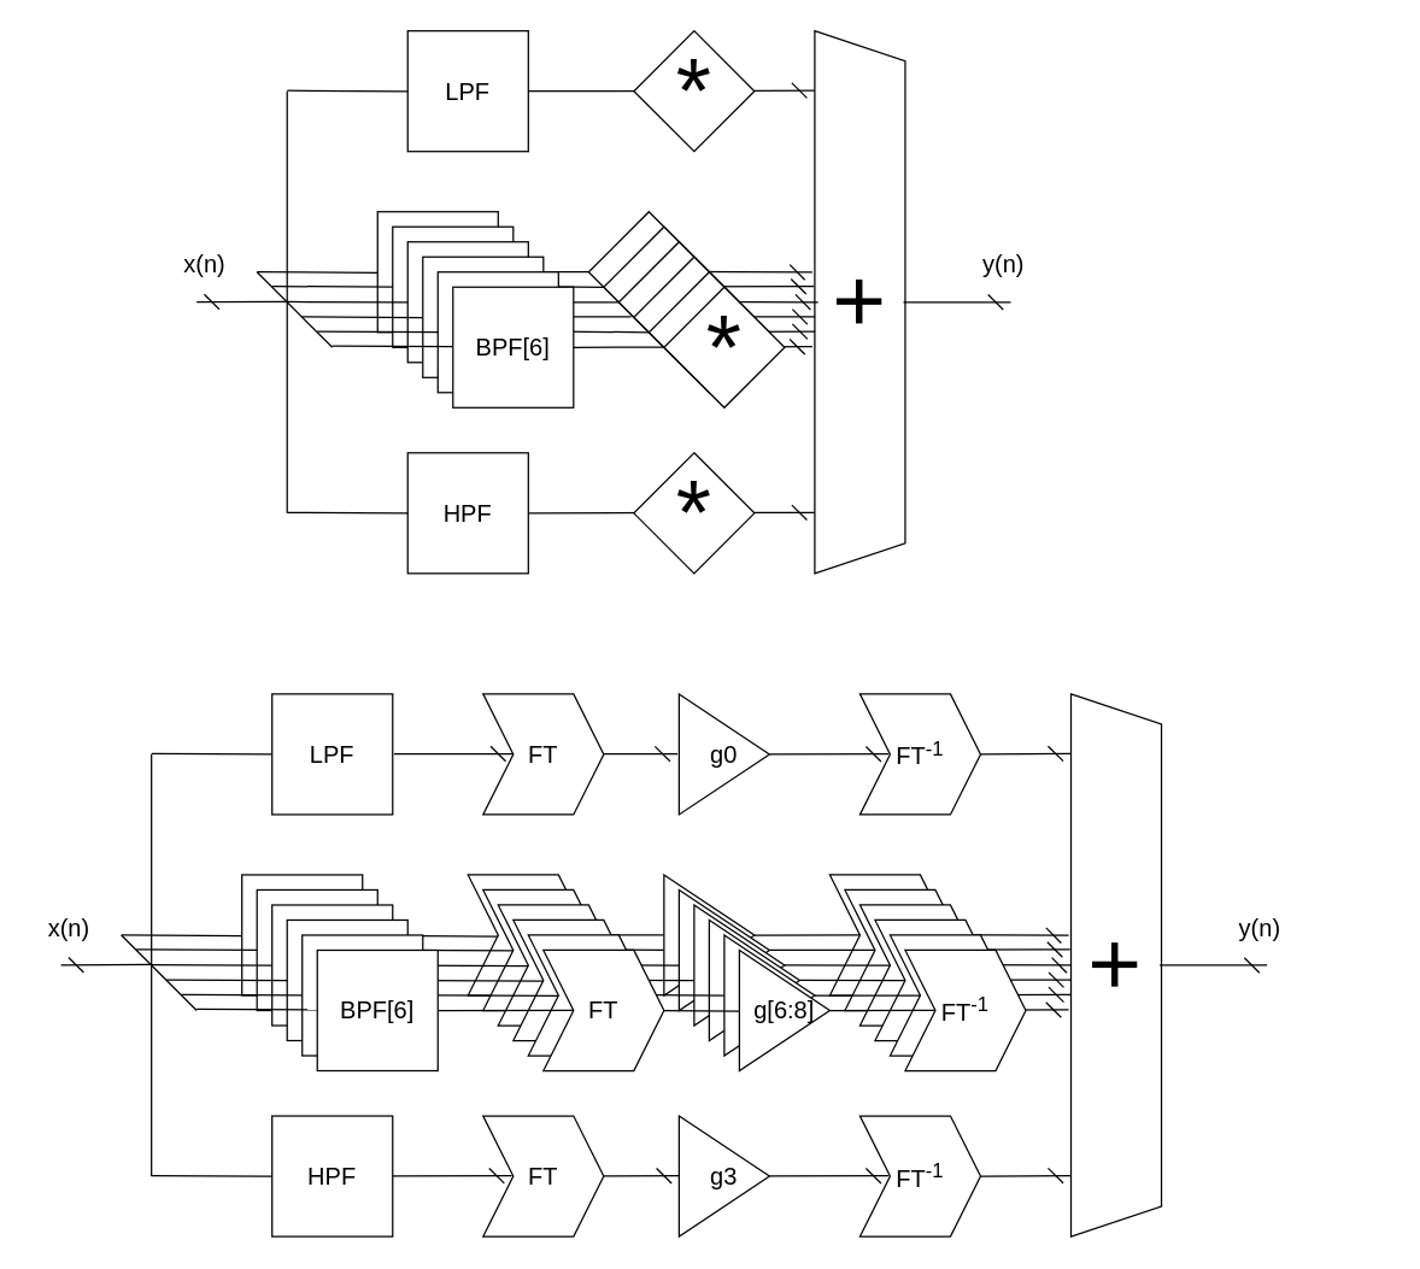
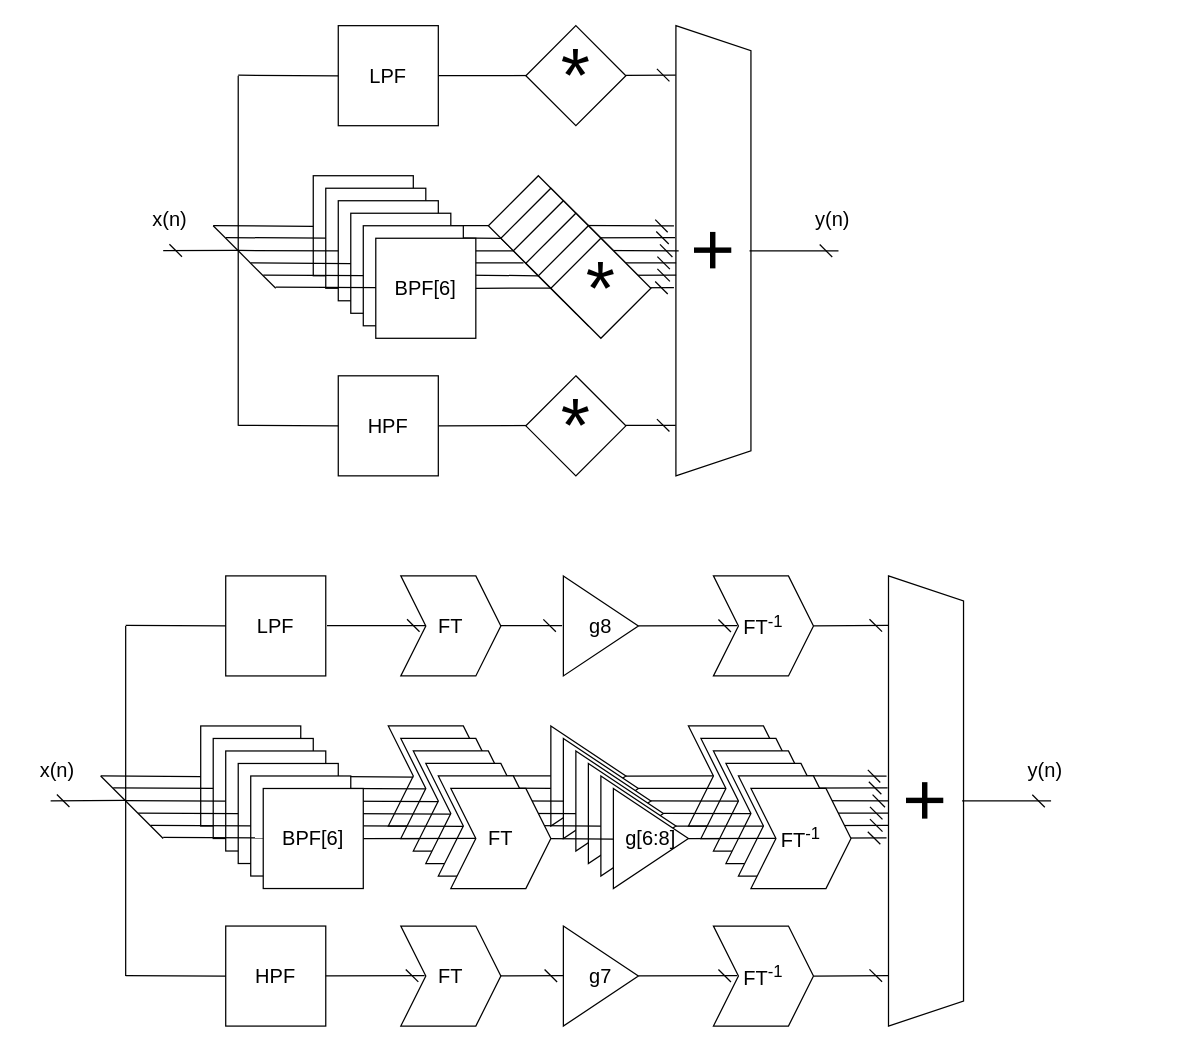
- <mxCell id="119" value="g0" style="triangle;whiteSpace=wrap;html=1;fontSize=16;" vertex="1" parent="1"><mxGeometry x="450" y="460" width="60" height="80" as="geometry" /></mxCell>
+ <mxCell id="119" value="g8" style="triangle;whiteSpace=wrap;html=1;fontSize=16;" vertex="1" parent="1"><mxGeometry x="450" y="460" width="60" height="80" as="geometry" /></mxCell>
- <mxCell id="120" value="g3" style="triangle;whiteSpace=wrap;html=1;fontSize=16;" vertex="1" parent="1"><mxGeometry x="450" y="740" width="60" height="80" as="geometry" /></mxCell>
+ <mxCell id="120" value="g7" style="triangle;whiteSpace=wrap;html=1;fontSize=16;" vertex="1" parent="1"><mxGeometry x="450" y="740" width="60" height="80" as="geometry" /></mxCell>
